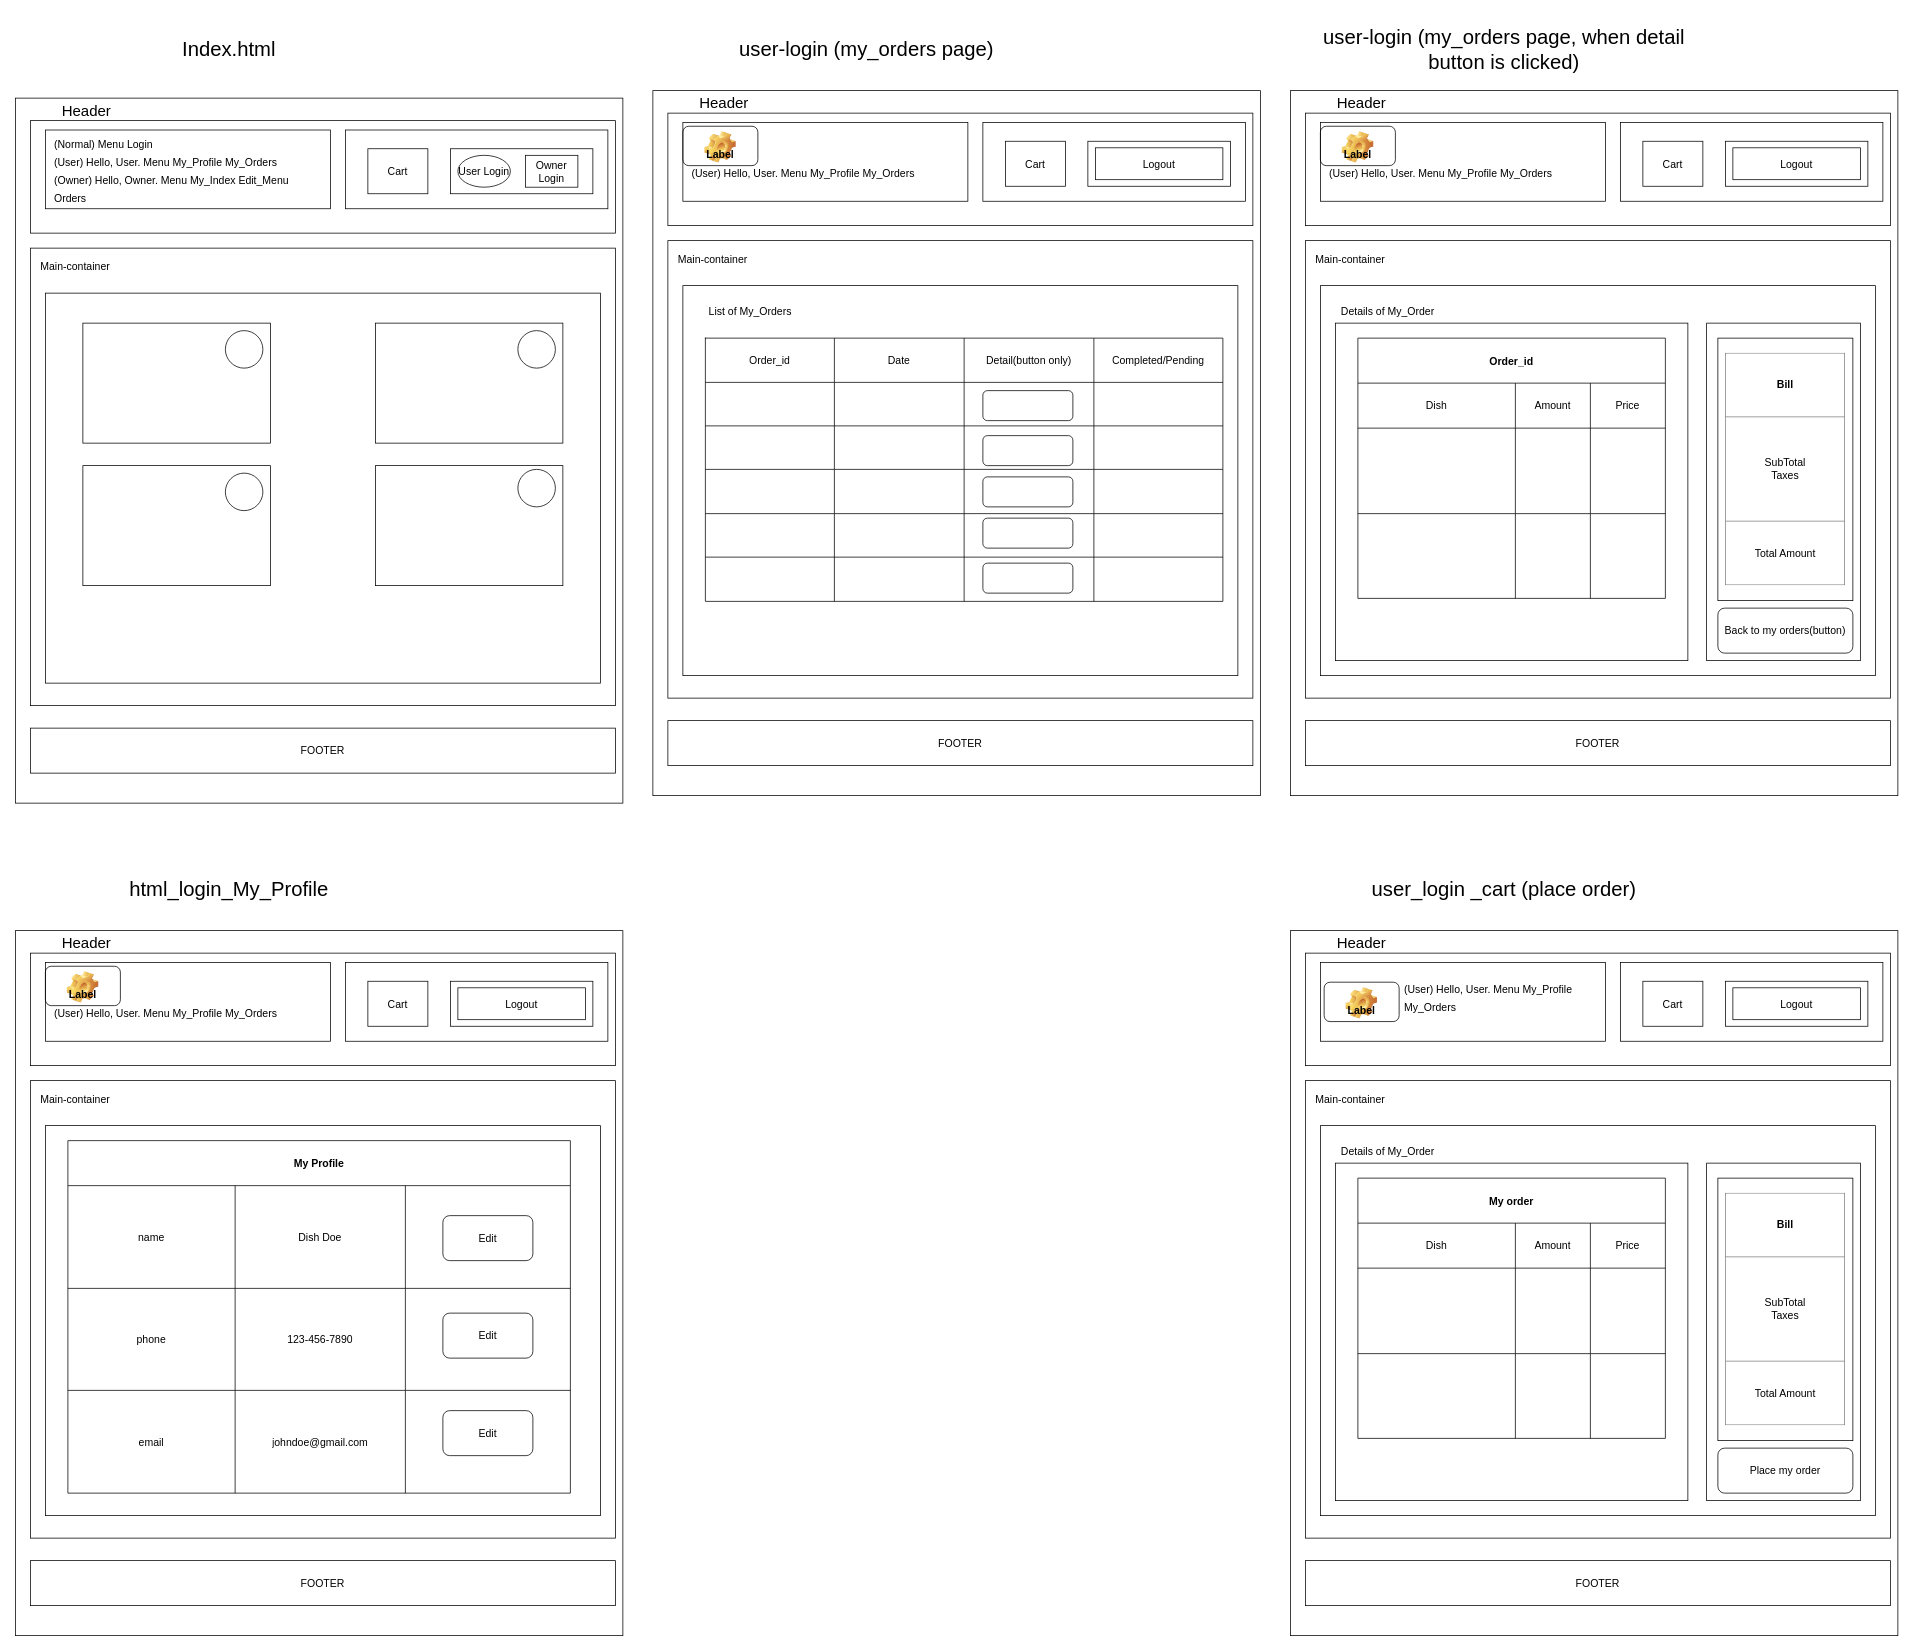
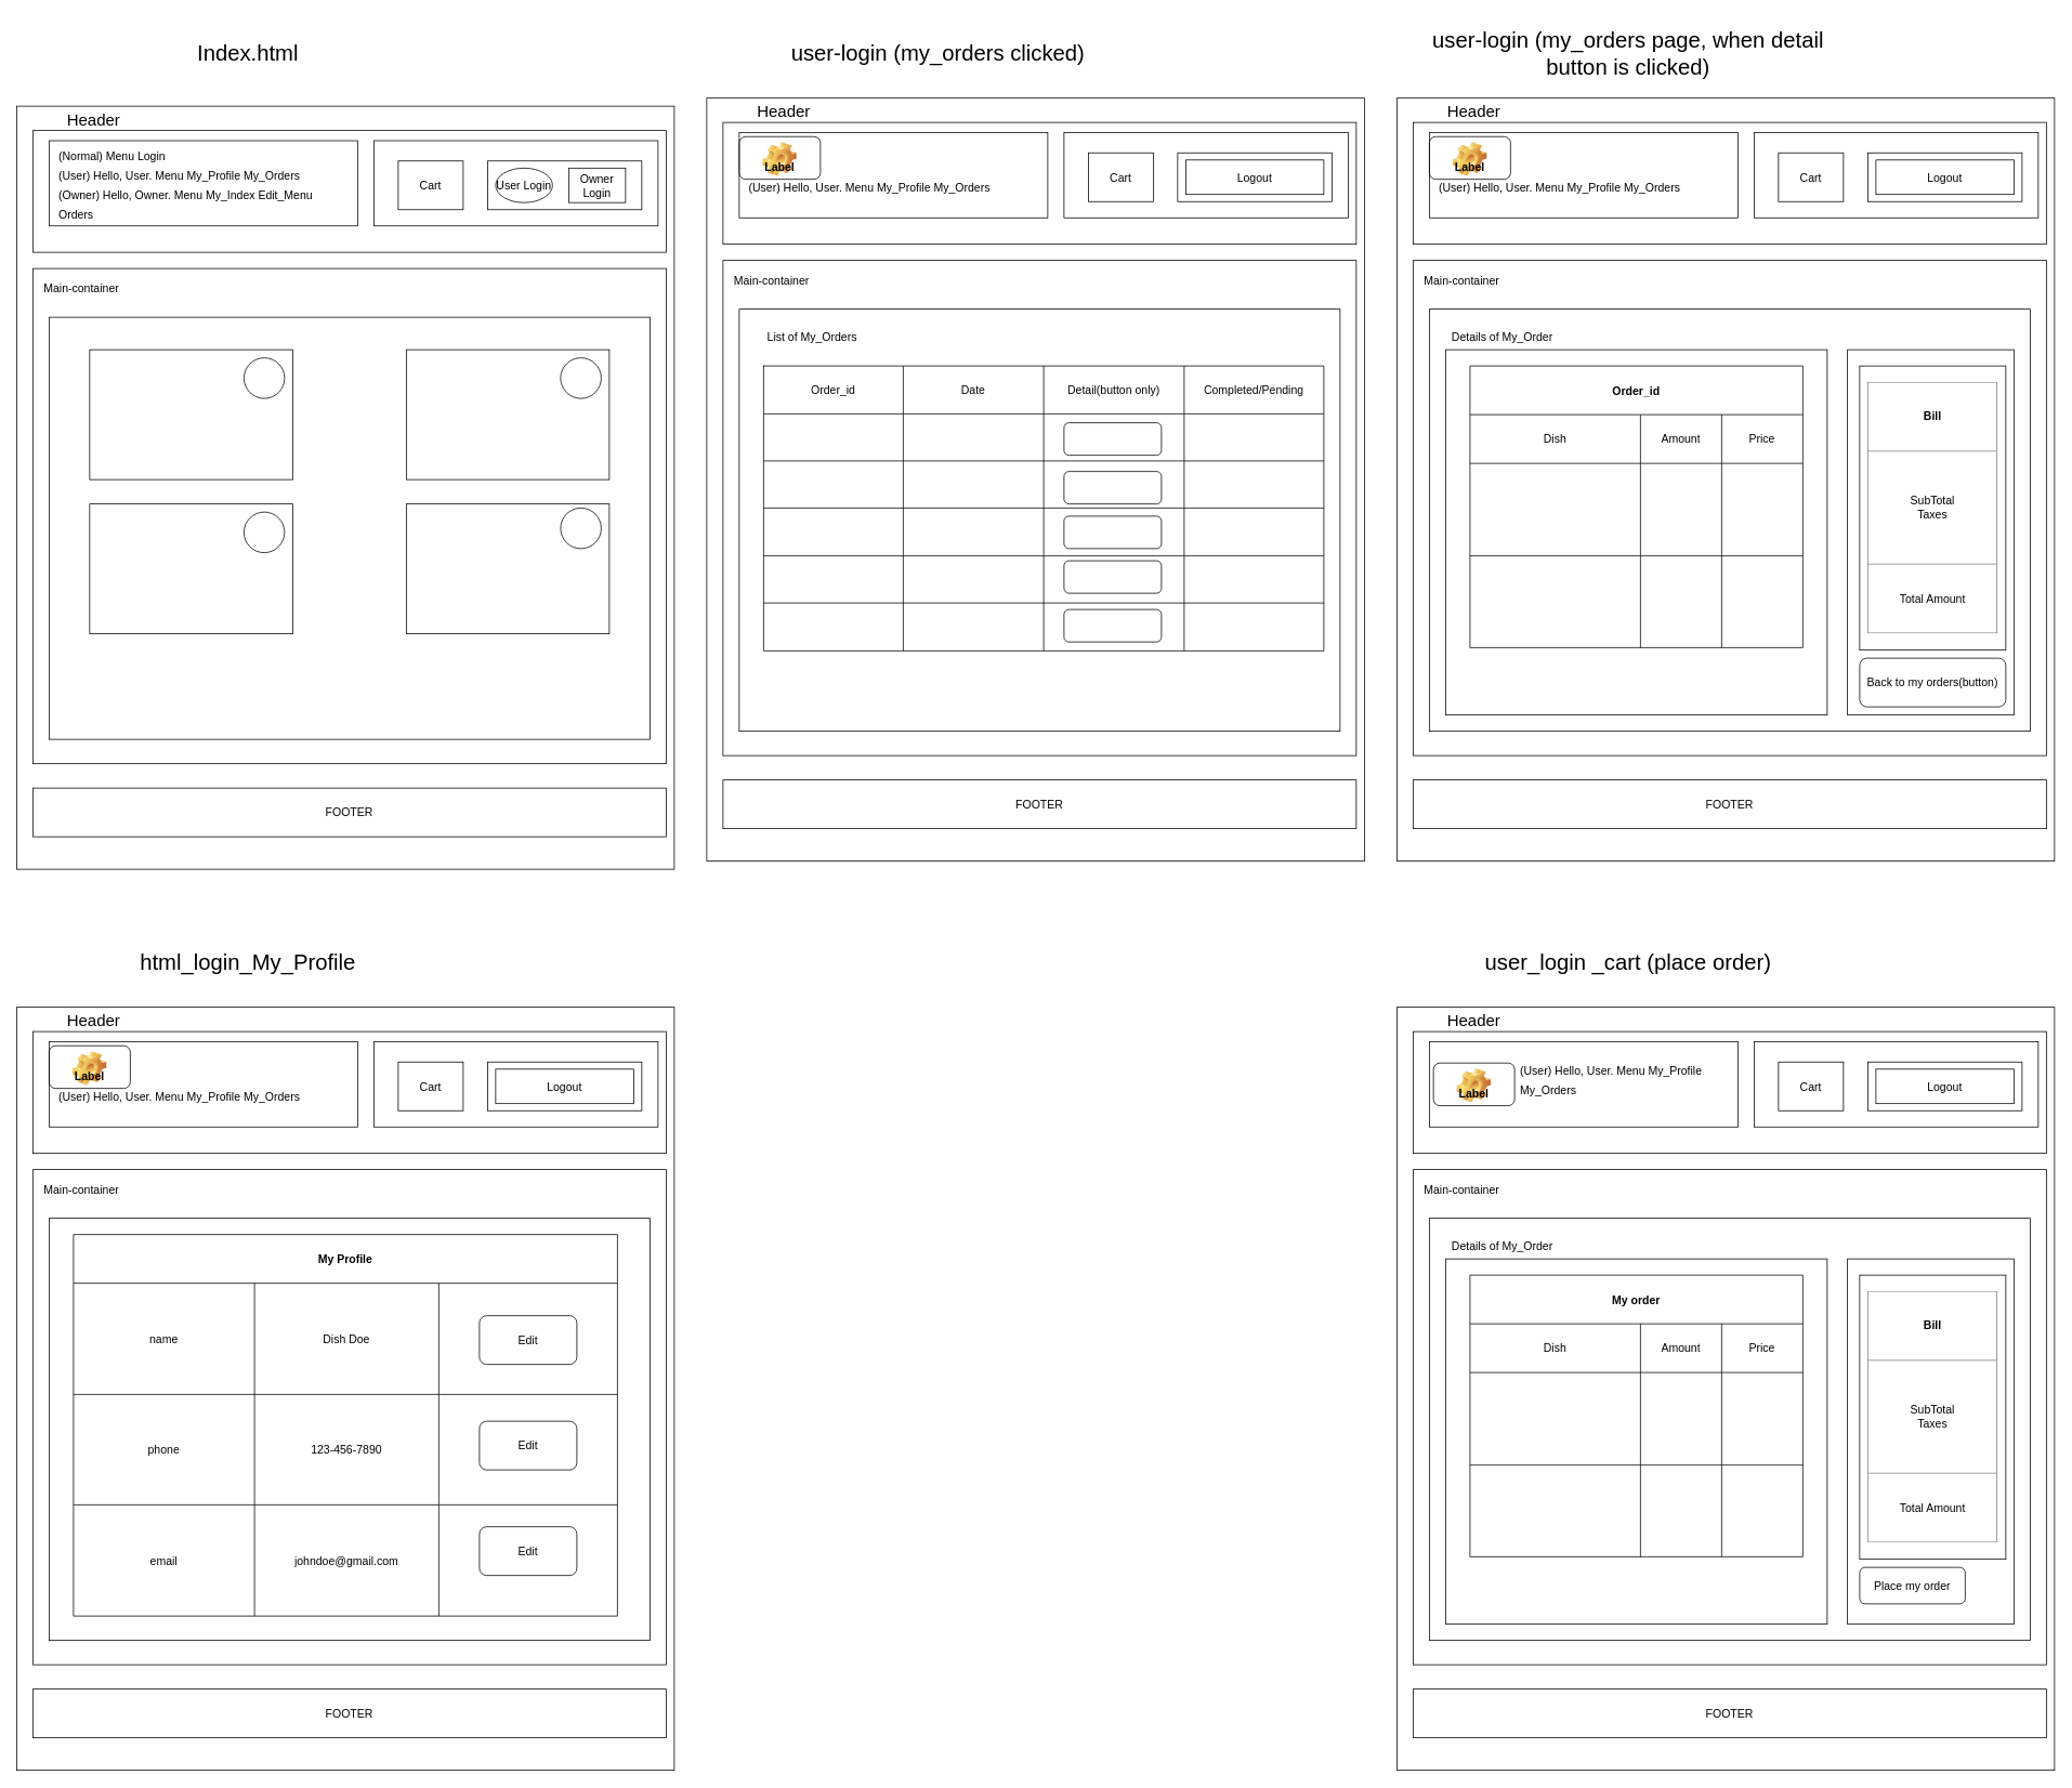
- <mxCell id="38" value="&lt;font style=&quot;font-size: 27px&quot;&gt;user-login (my_orders page)&lt;/font&gt;" style="text;html=1;strokeColor=none;fillColor=none;align=center;verticalAlign=middle;whiteSpace=wrap;rounded=0;movableLabel=1;" parent="1" vertex="1"><mxGeometry x="910" y="20" width="490" height="90" as="geometry" /></mxCell>
+ <mxCell id="38" value="&lt;font style=&quot;font-size: 27px&quot;&gt;user-login (my_orders clicked)&lt;/font&gt;" style="text;html=1;strokeColor=none;fillColor=none;align=center;verticalAlign=middle;whiteSpace=wrap;rounded=0;movableLabel=1;" parent="1" vertex="1"><mxGeometry x="910" y="20" width="490" height="90" as="geometry" /></mxCell>
- <mxCell id="174" value="Place my order" style="rounded=1;whiteSpace=wrap;html=1;fontSize=14;fillColor=none;" parent="1" vertex="1"><mxGeometry x="2290" y="1930" width="180" height="60" as="geometry" /></mxCell>
+ <mxCell id="174" value="Place my order" style="rounded=1;whiteSpace=wrap;html=1;fontSize=14;fillColor=none;" parent="1" vertex="1"><mxGeometry x="2290" y="1930" width="130" height="45" as="geometry" /></mxCell>
